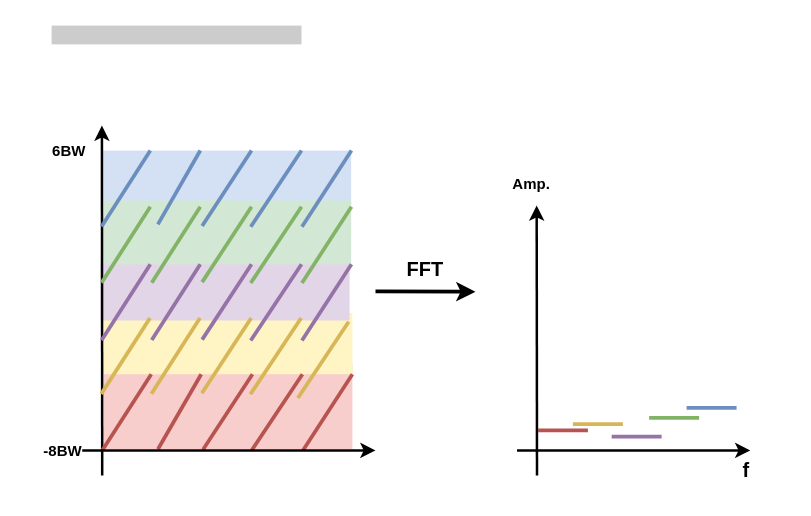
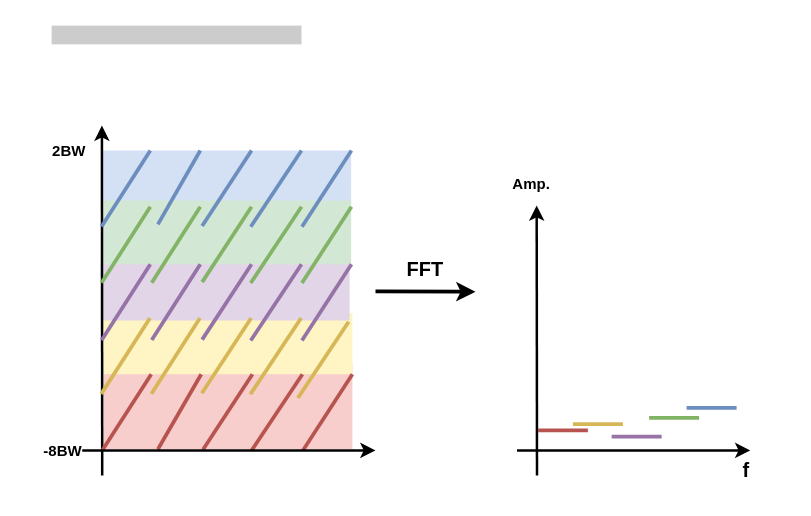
- <mxCell id="2" value="&lt;b&gt;6BW&lt;/b&gt;" style="text;strokeColor=none;align=center;fillColor=none;html=1;verticalAlign=middle;whiteSpace=wrap;rounded=0;" vertex="1" parent="1"><mxGeometry x="24.75" y="105.5" width="60" height="30" as="geometry" /></mxCell>
+ <mxCell id="2" value="&lt;b&gt;2BW&lt;/b&gt;" style="text;strokeColor=none;align=center;fillColor=none;html=1;verticalAlign=middle;whiteSpace=wrap;rounded=0;" vertex="1" parent="1"><mxGeometry x="24.75" y="105.5" width="60" height="30" as="geometry" /></mxCell>
